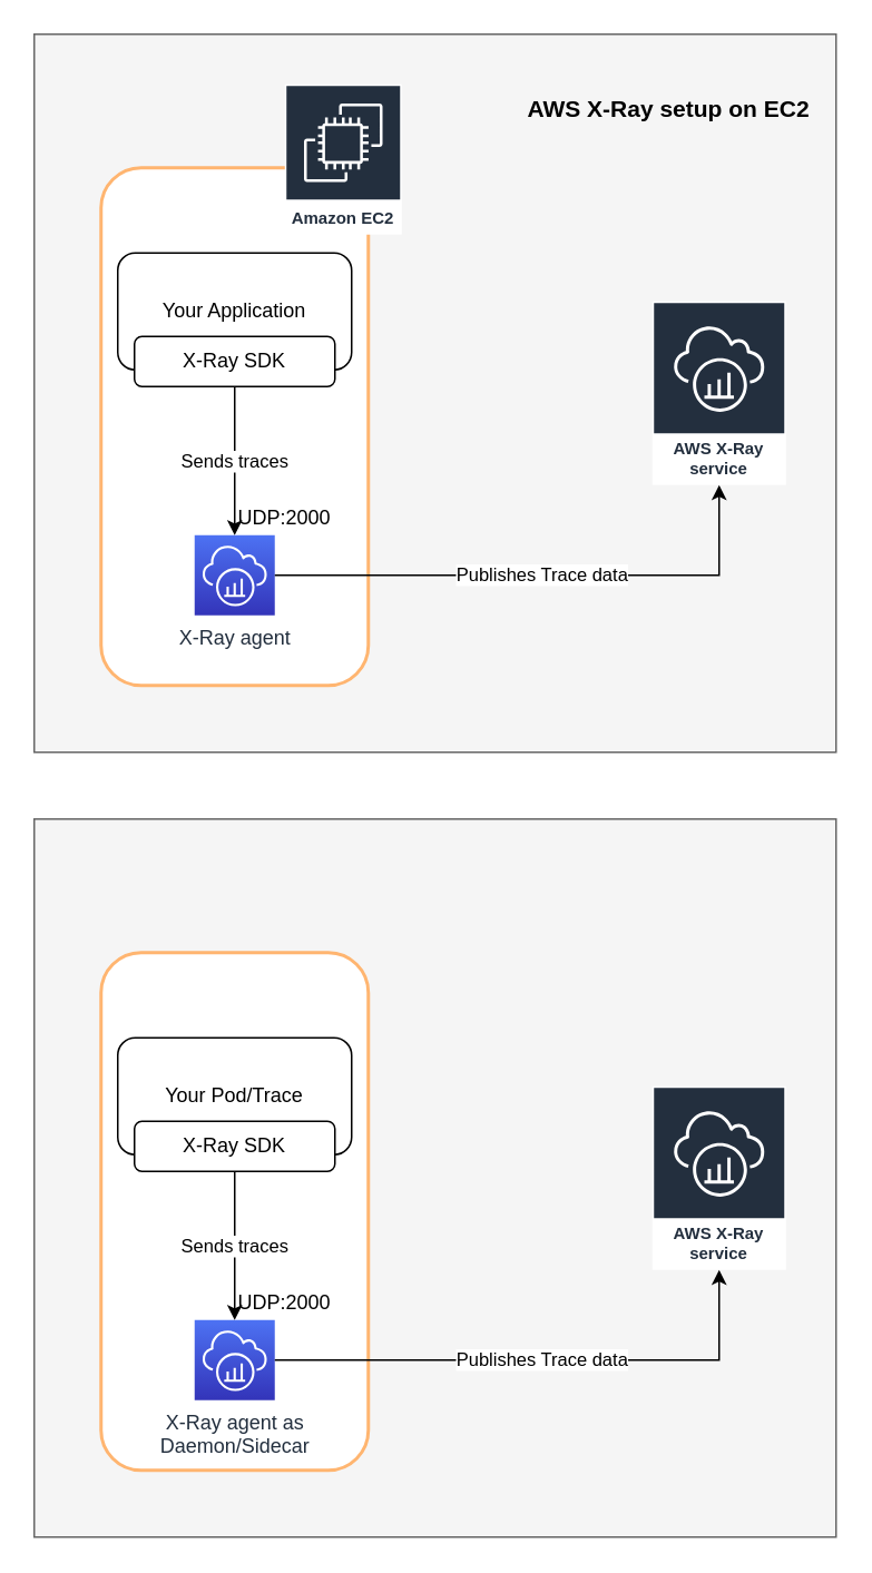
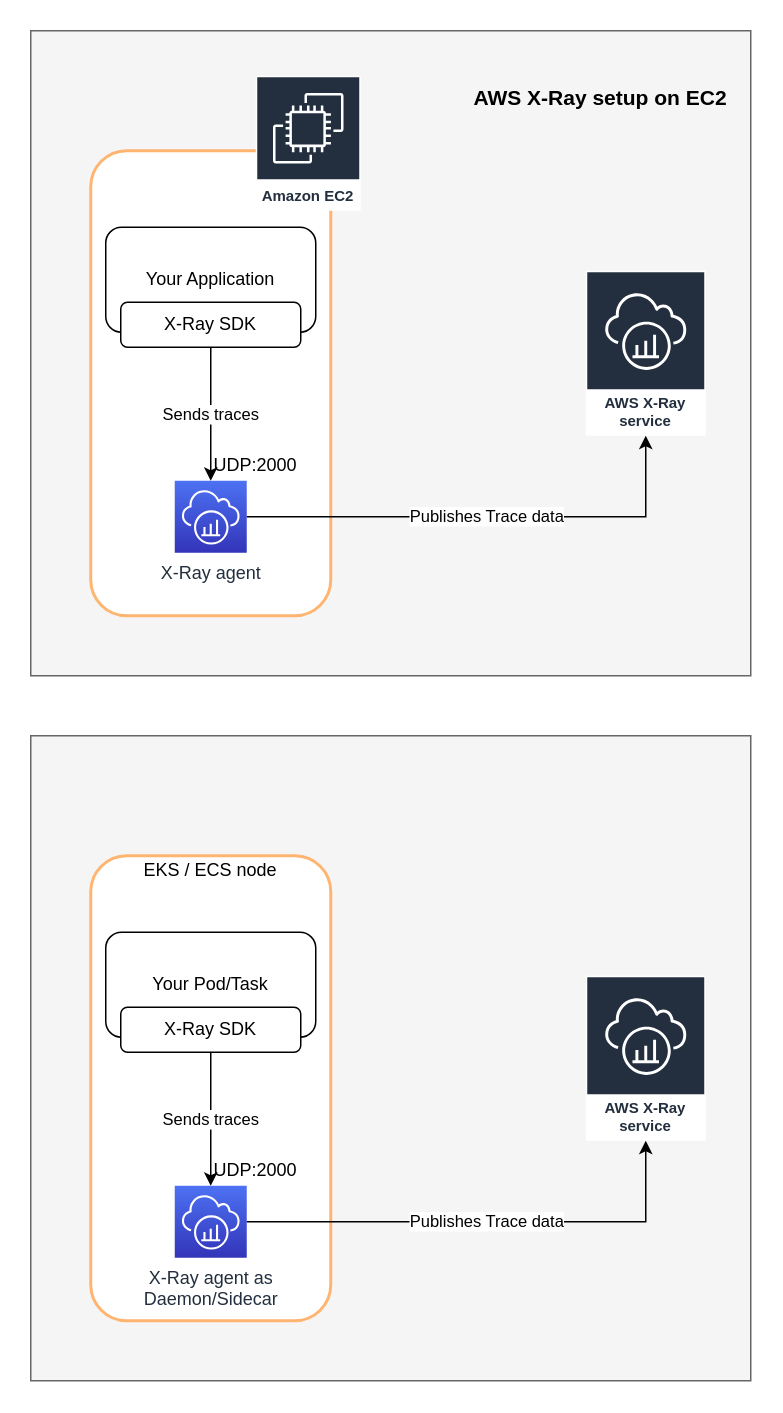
+ <mxCell id="22" value="EKS / ECS node" style="text;html=1;strokeColor=none;fillColor=none;align=center;verticalAlign=middle;whiteSpace=wrap;rounded=0;" vertex="1" parent="1"><mxGeometry x="85" y="570" width="110" height="20" as="geometry" /></mxCell>
- <mxCell id="14" value="Your Pod/Trace" style="rounded=1;whiteSpace=wrap;html=1;" parent="1" vertex="1"><mxGeometry x="70" y="621" width="140" height="70" as="geometry" /></mxCell>
+ <mxCell id="14" value="Your Pod/Task" style="rounded=1;whiteSpace=wrap;html=1;" parent="1" vertex="1"><mxGeometry x="70" y="621" width="140" height="70" as="geometry" /></mxCell>
